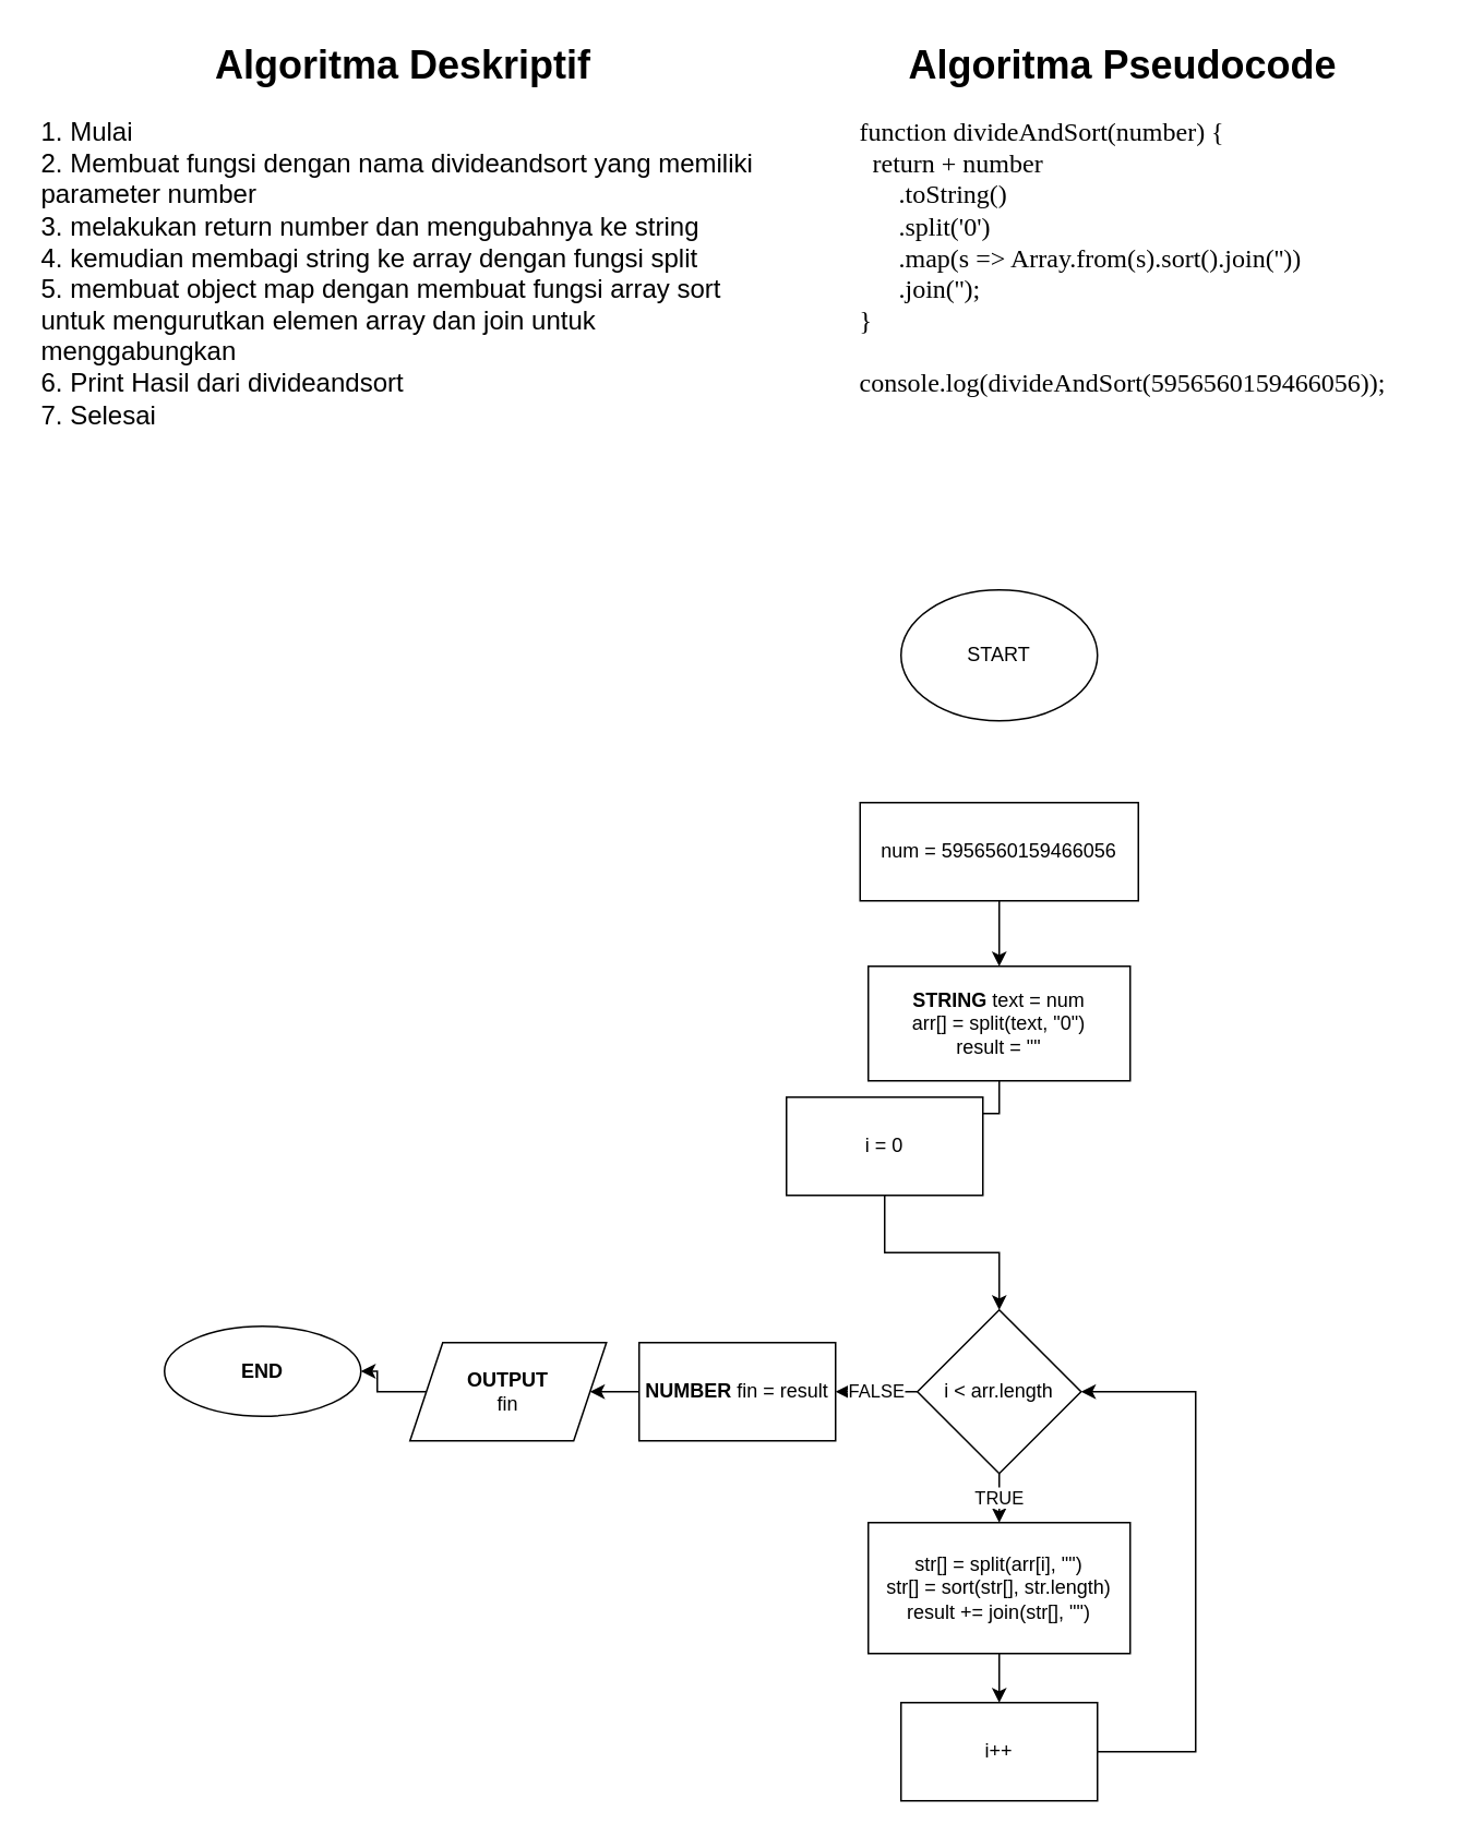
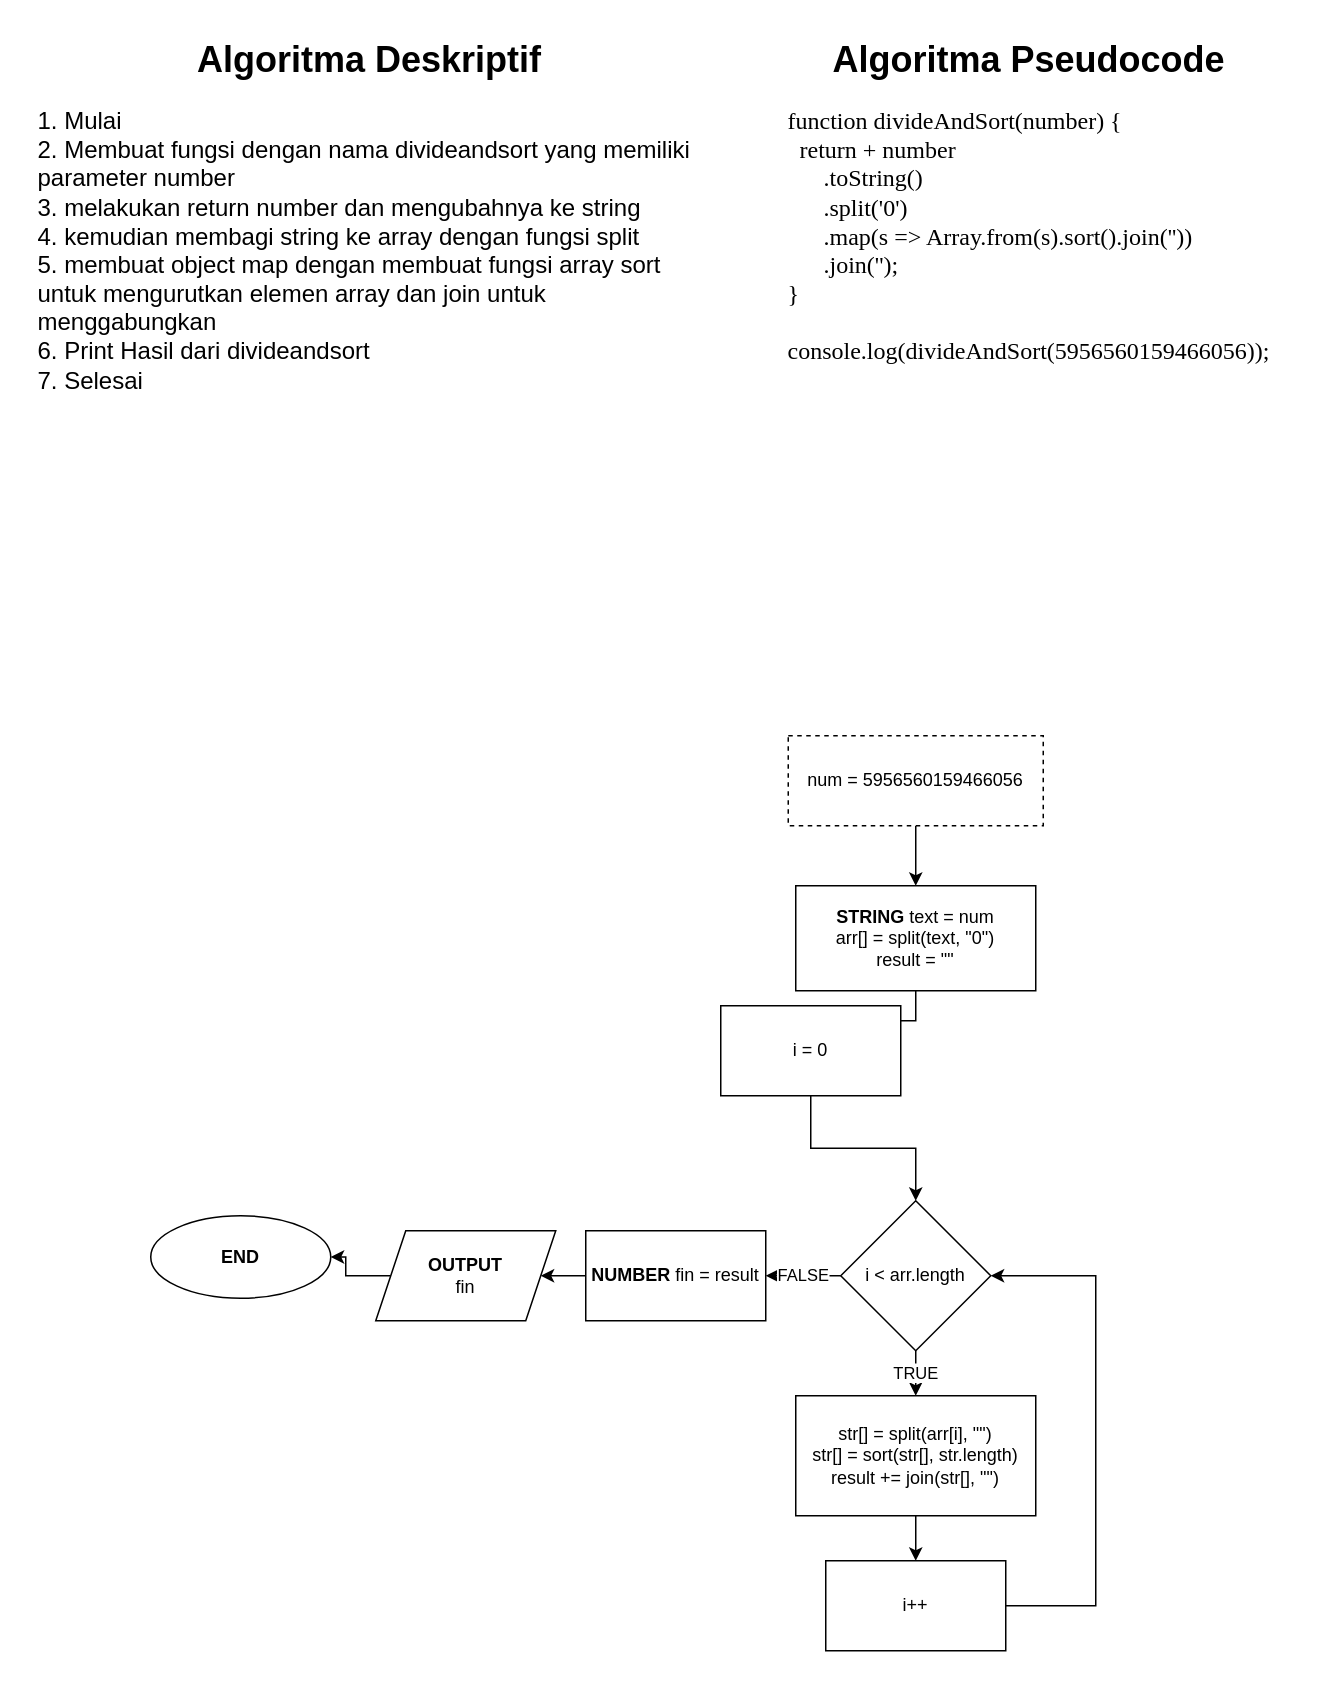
- <mxCell id="4" value="START" style="ellipse;whiteSpace=wrap;html=1;" vertex="1" parent="1"><mxGeometry x="550" y="360" width="120" height="80" as="geometry" /></mxCell>
- <mxCell id="6" value="&lt;span&gt;num =&amp;nbsp;&lt;/span&gt;&lt;span&gt;5956560159466056&lt;/span&gt;" style="rounded=0;whiteSpace=wrap;html=1;" vertex="1" parent="1"><mxGeometry x="525" y="490" width="170" height="60" as="geometry" /></mxCell>
+ <mxCell id="6" value="&lt;span&gt;num =&amp;nbsp;&lt;/span&gt;&lt;span&gt;5956560159466056&lt;/span&gt;" style="rounded=0;whiteSpace=wrap;html=1;dashed=1;" vertex="1" parent="1"><mxGeometry x="525" y="490" width="170" height="60" as="geometry" /></mxCell>
